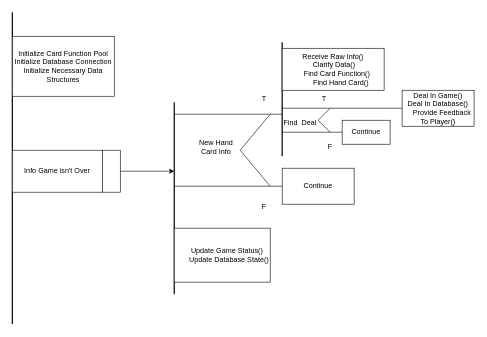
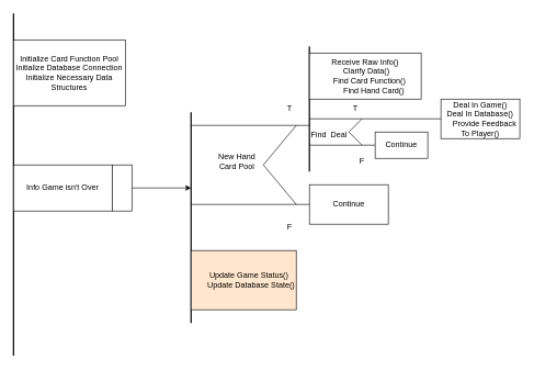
- <mxCell id="13" value="New Hand Card Info" style="text;html=1;align=center;verticalAlign=middle;whiteSpace=wrap;rounded=0;" vertex="1" parent="1"><mxGeometry x="330" y="230" width="60" height="30" as="geometry" /></mxCell>
+ <mxCell id="13" value="New Hand Card Pool" style="text;html=1;align=center;verticalAlign=middle;whiteSpace=wrap;rounded=0;" vertex="1" parent="1"><mxGeometry x="330" y="230" width="60" height="30" as="geometry" /></mxCell>
- <mxCell id="8" value="&lt;div&gt;&amp;nbsp; &amp;nbsp; &amp;nbsp;Update Game Status()&lt;/div&gt;&lt;div&gt;&amp;nbsp; &amp;nbsp; &amp;nbsp; &amp;nbsp;Update Database State()&lt;/div&gt;" style="rounded=0;whiteSpace=wrap;html=1;" vertex="1" parent="1"><mxGeometry x="290" y="380" width="160" height="90" as="geometry" /></mxCell>
+ <mxCell id="8" value="&lt;div&gt;&amp;nbsp; &amp;nbsp; &amp;nbsp;Update Game Status()&lt;/div&gt;&lt;div&gt;&amp;nbsp; &amp;nbsp; &amp;nbsp; &amp;nbsp;Update Database State()&lt;/div&gt;" style="rounded=0;whiteSpace=wrap;html=1;fillColor=#ffe6cc;" vertex="1" parent="1"><mxGeometry x="290" y="380" width="160" height="90" as="geometry" /></mxCell>
